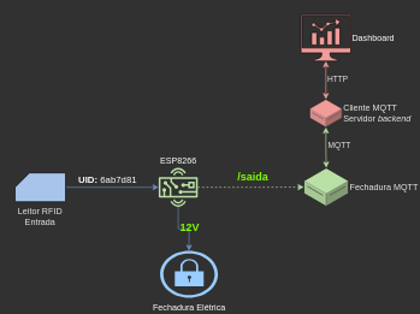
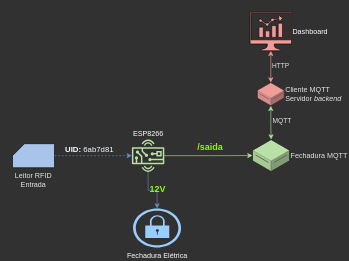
- <mxCell id="8" style="edgeStyle=orthogonalEdgeStyle;rounded=0;orthogonalLoop=1;jettySize=auto;html=1;labelBackgroundColor=none;strokeColor=#6c8ebf;fontSize=13;fontColor=#FFFFFF;fillColor=#dae8fc;" edge="1" parent="1" source="10" target="7"><mxGeometry relative="1" as="geometry" /></mxCell>
+ <mxCell id="8" style="edgeStyle=orthogonalEdgeStyle;rounded=0;orthogonalLoop=1;jettySize=auto;html=1;labelBackgroundColor=none;strokeColor=#6c8ebf;fontSize=13;fontColor=#FFFFFF;fillColor=#dae8fc;dashed=1;" edge="1" parent="1" source="10" target="7"><mxGeometry relative="1" as="geometry" /></mxCell>
- <mxCell id="5" style="edgeStyle=orthogonalEdgeStyle;rounded=0;orthogonalLoop=1;jettySize=auto;html=1;labelBackgroundColor=none;strokeColor=#B9E0A5;fontSize=15;fontColor=#FFFFFF;endArrow=classic;endFill=1;startArrow=none;startFill=0;dashed=1;" edge="1" parent="1" source="7" target="11"><mxGeometry relative="1" as="geometry" /></mxCell>
+ <mxCell id="5" style="edgeStyle=orthogonalEdgeStyle;rounded=0;orthogonalLoop=1;jettySize=auto;html=1;labelBackgroundColor=none;strokeColor=#B9E0A5;fontSize=15;fontColor=#FFFFFF;endArrow=classic;endFill=1;startArrow=none;startFill=0;" edge="1" parent="1" source="7" target="11"><mxGeometry relative="1" as="geometry" /></mxCell>
